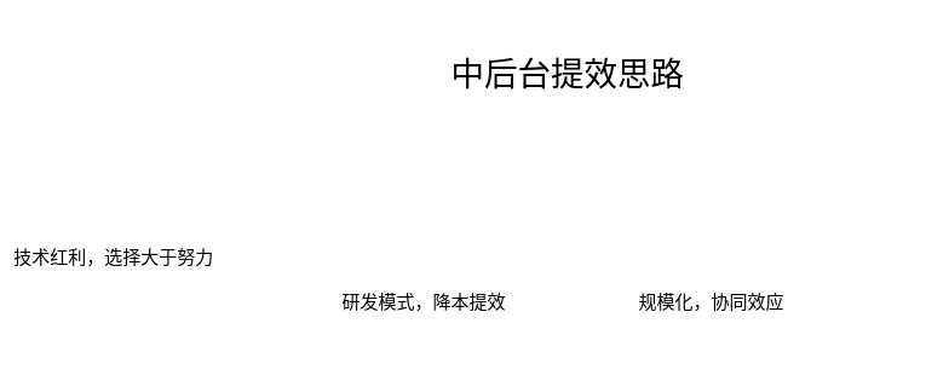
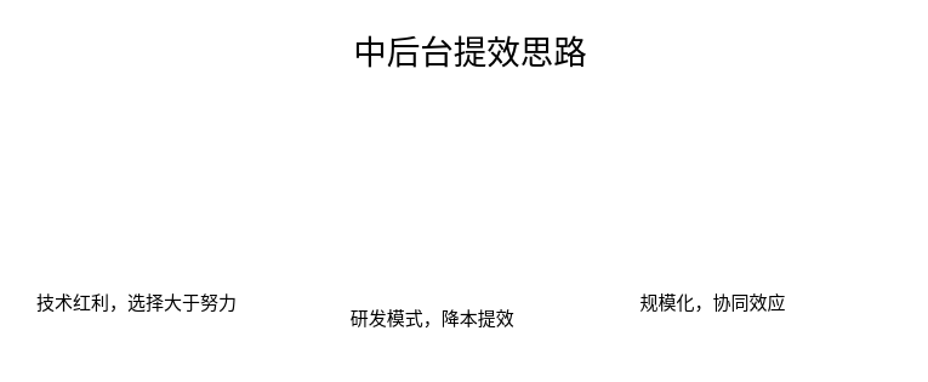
- <mxCell id="5" value="&lt;font style=&quot;font-size: 22px&quot;&gt;中后台提效思路&lt;/font&gt;" style="rounded=1;whiteSpace=wrap;html=1;fontColor=#000000;strokeColor=#FFFFFF;" parent="1" vertex="1"><mxGeometry x="160" y="20" width="430" height="60" as="geometry" /></mxCell>
+ <mxCell id="5" value="&lt;font style=&quot;font-size: 22px&quot;&gt;中后台提效思路&lt;/font&gt;" style="rounded=1;whiteSpace=wrap;html=1;fontColor=#000000;strokeColor=#FFFFFF;" parent="1" vertex="1"><mxGeometry x="95" y="5" width="430" height="60" as="geometry" /></mxCell>
- <mxCell id="6" value="技术红利，选择大于努力" style="rounded=1;whiteSpace=wrap;html=1;fontColor=#000000;strokeColor=#FFFFFF;" parent="1" vertex="1"><mxGeometry x="5" y="140" width="140" height="60" as="geometry" /></mxCell>
+ <mxCell id="6" value="技术红利，选择大于努力" style="rounded=1;whiteSpace=wrap;html=1;fontColor=#000000;strokeColor=#FFFFFF;" parent="1" vertex="1"><mxGeometry x="20" y="170" width="140" height="60" as="geometry" /></mxCell>
- <mxCell id="7" value="研发模式，降本提效" style="rounded=1;whiteSpace=wrap;html=1;fontColor=#000000;strokeColor=#FFFFFF;" parent="1" vertex="1"><mxGeometry x="210" y="170" width="140" height="60" as="geometry" /></mxCell>
+ <mxCell id="7" value="研发模式，降本提效" style="rounded=1;whiteSpace=wrap;html=1;fontColor=#000000;strokeColor=#FFFFFF;" parent="1" vertex="1"><mxGeometry x="215" y="180" width="140" height="60" as="geometry" /></mxCell>
